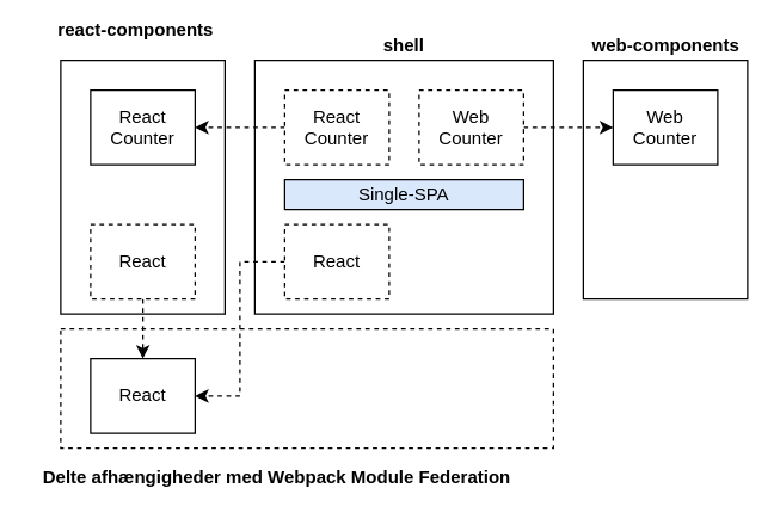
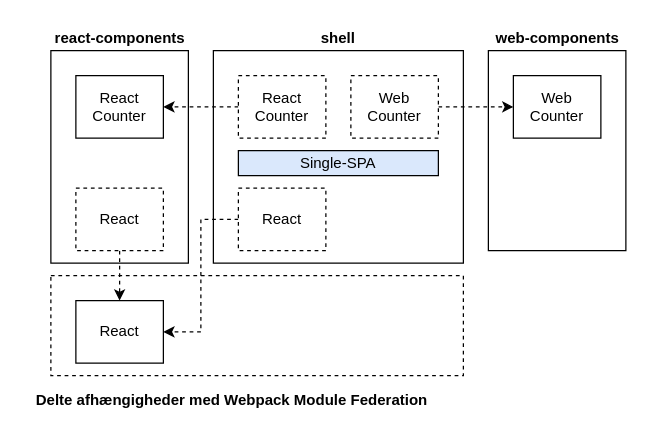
- <mxCell id="13" value="&lt;div&gt;react-components&lt;/div&gt;" style="text;html=1;align=center;verticalAlign=middle;resizable=0;points=[];autosize=1;fontStyle=1" parent="1" vertex="1"><mxGeometry x="30" y="10" width="120" height="20" as="geometry" /></mxCell>
+ <mxCell id="13" value="&lt;div&gt;react-components&lt;/div&gt;" style="text;html=1;align=center;verticalAlign=middle;resizable=0;points=[];autosize=1;fontStyle=1" parent="1" vertex="1"><mxGeometry x="35" y="20" width="120" height="20" as="geometry" /></mxCell>
